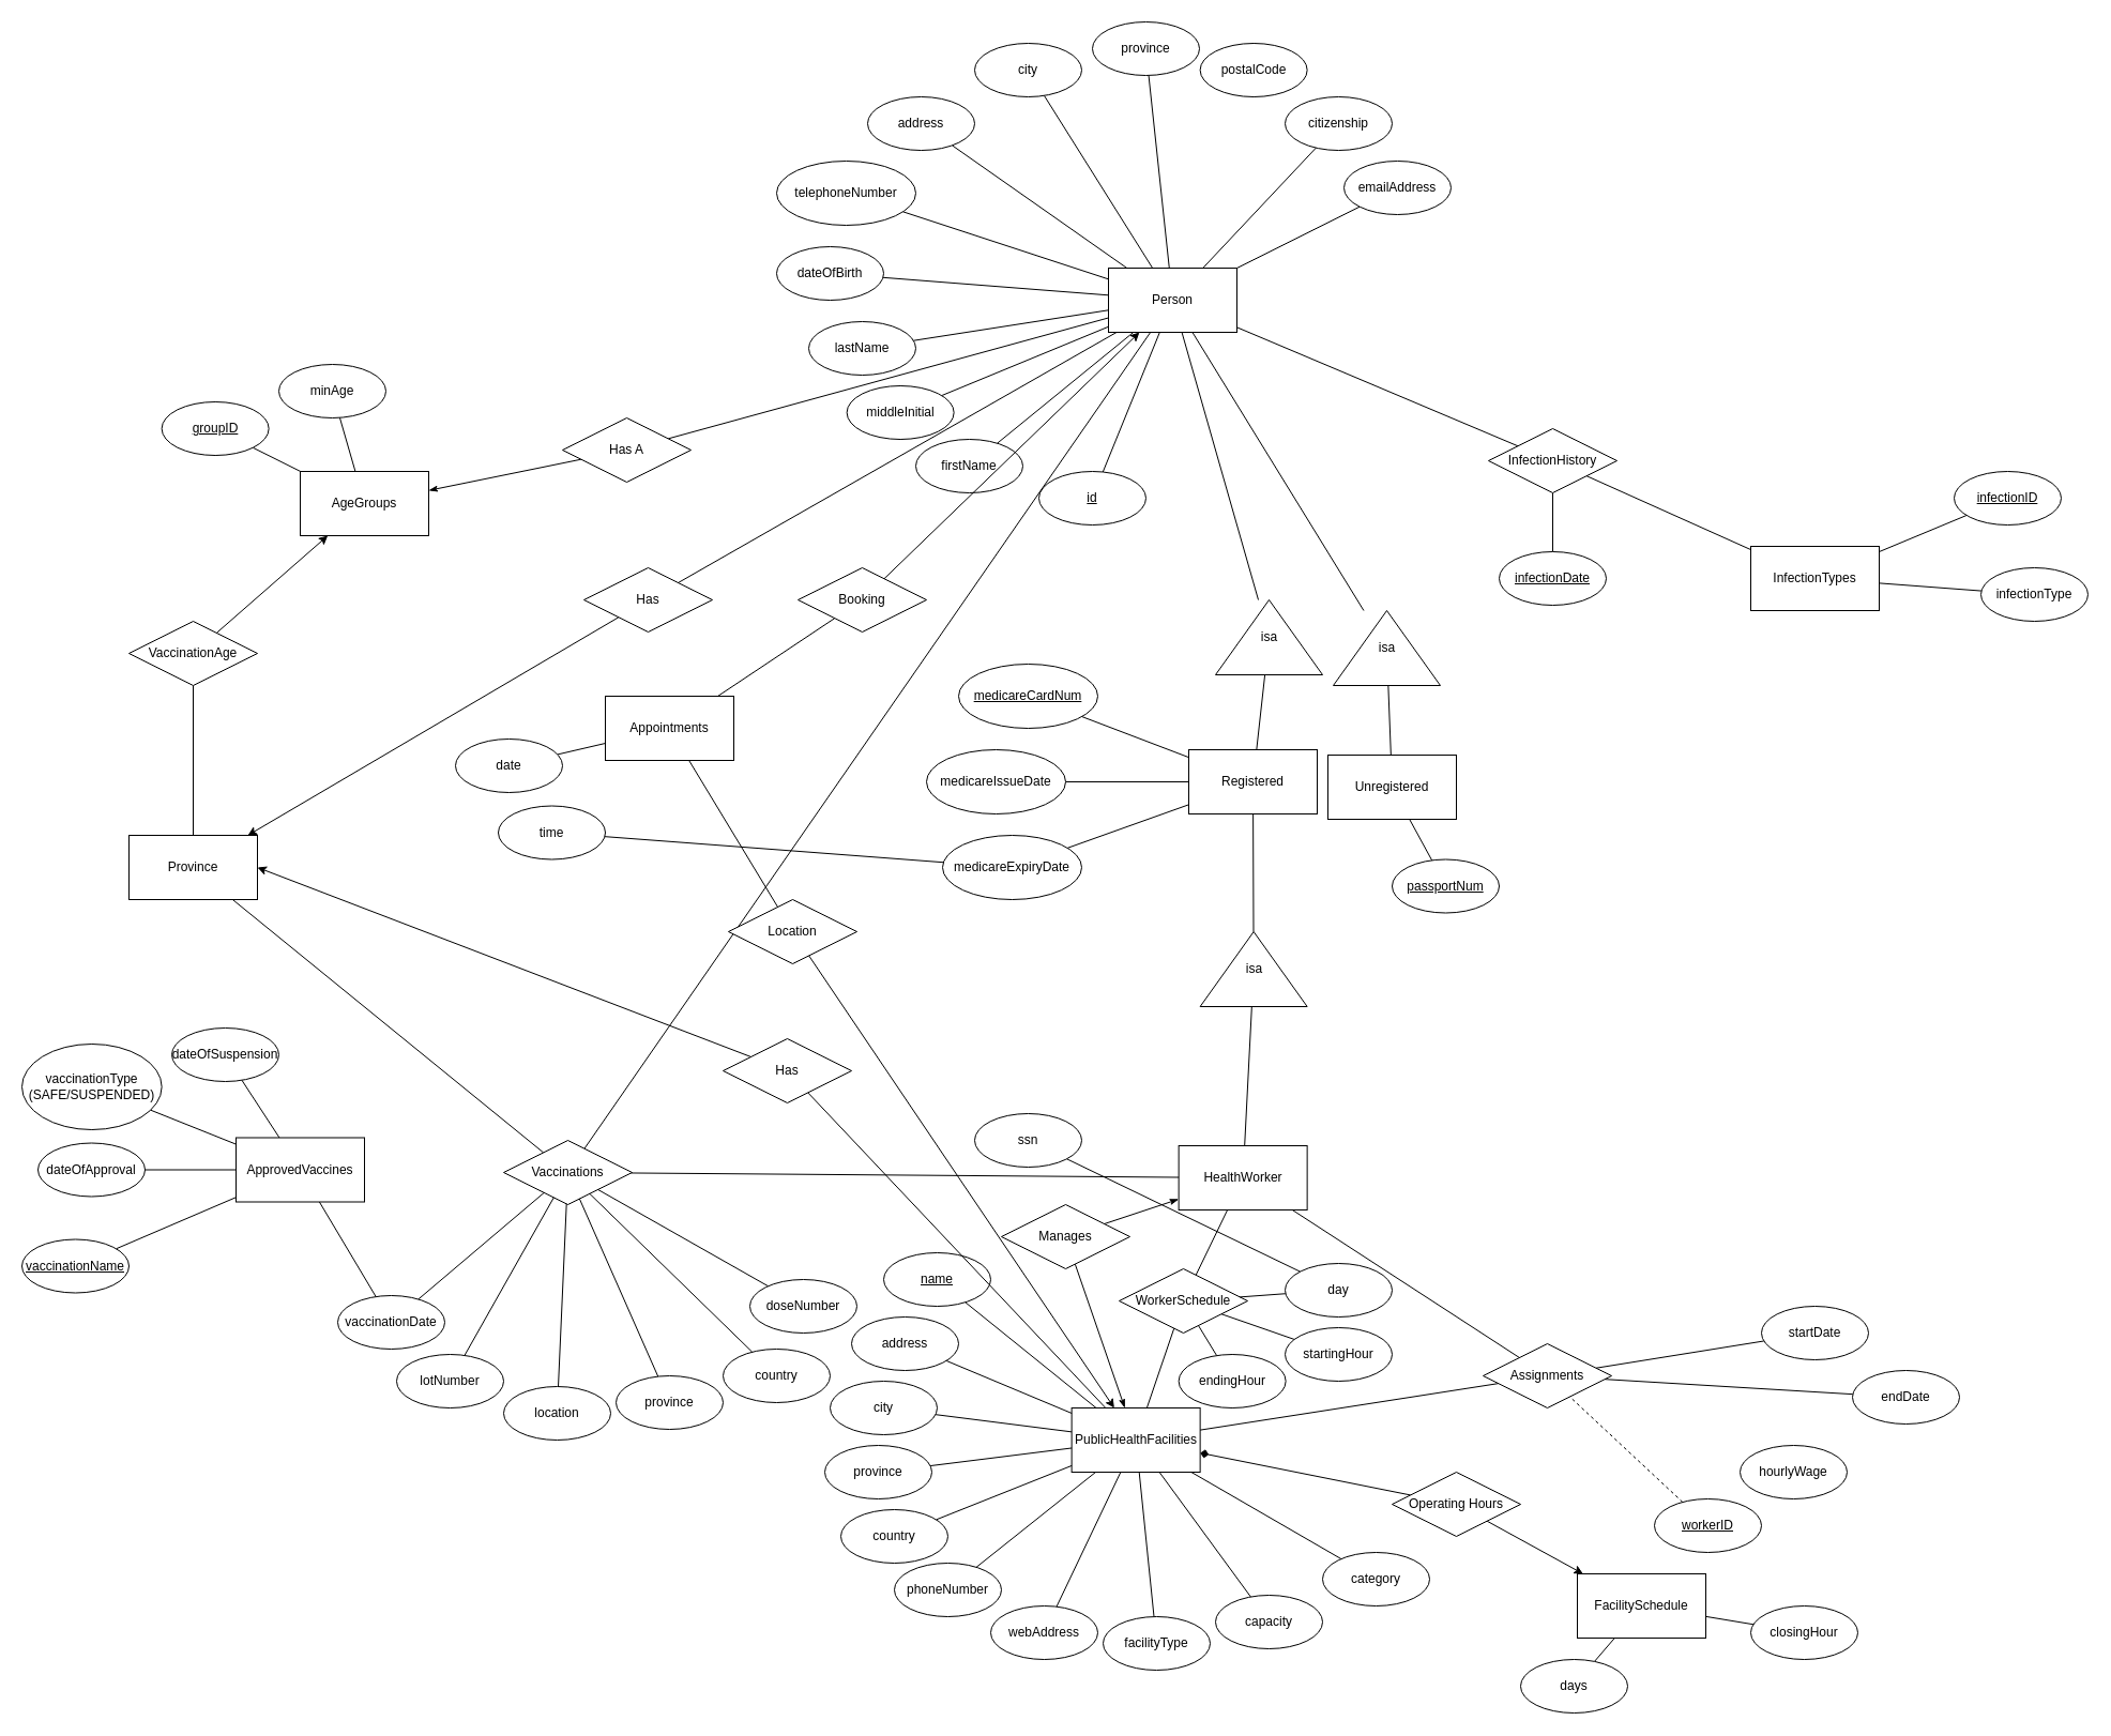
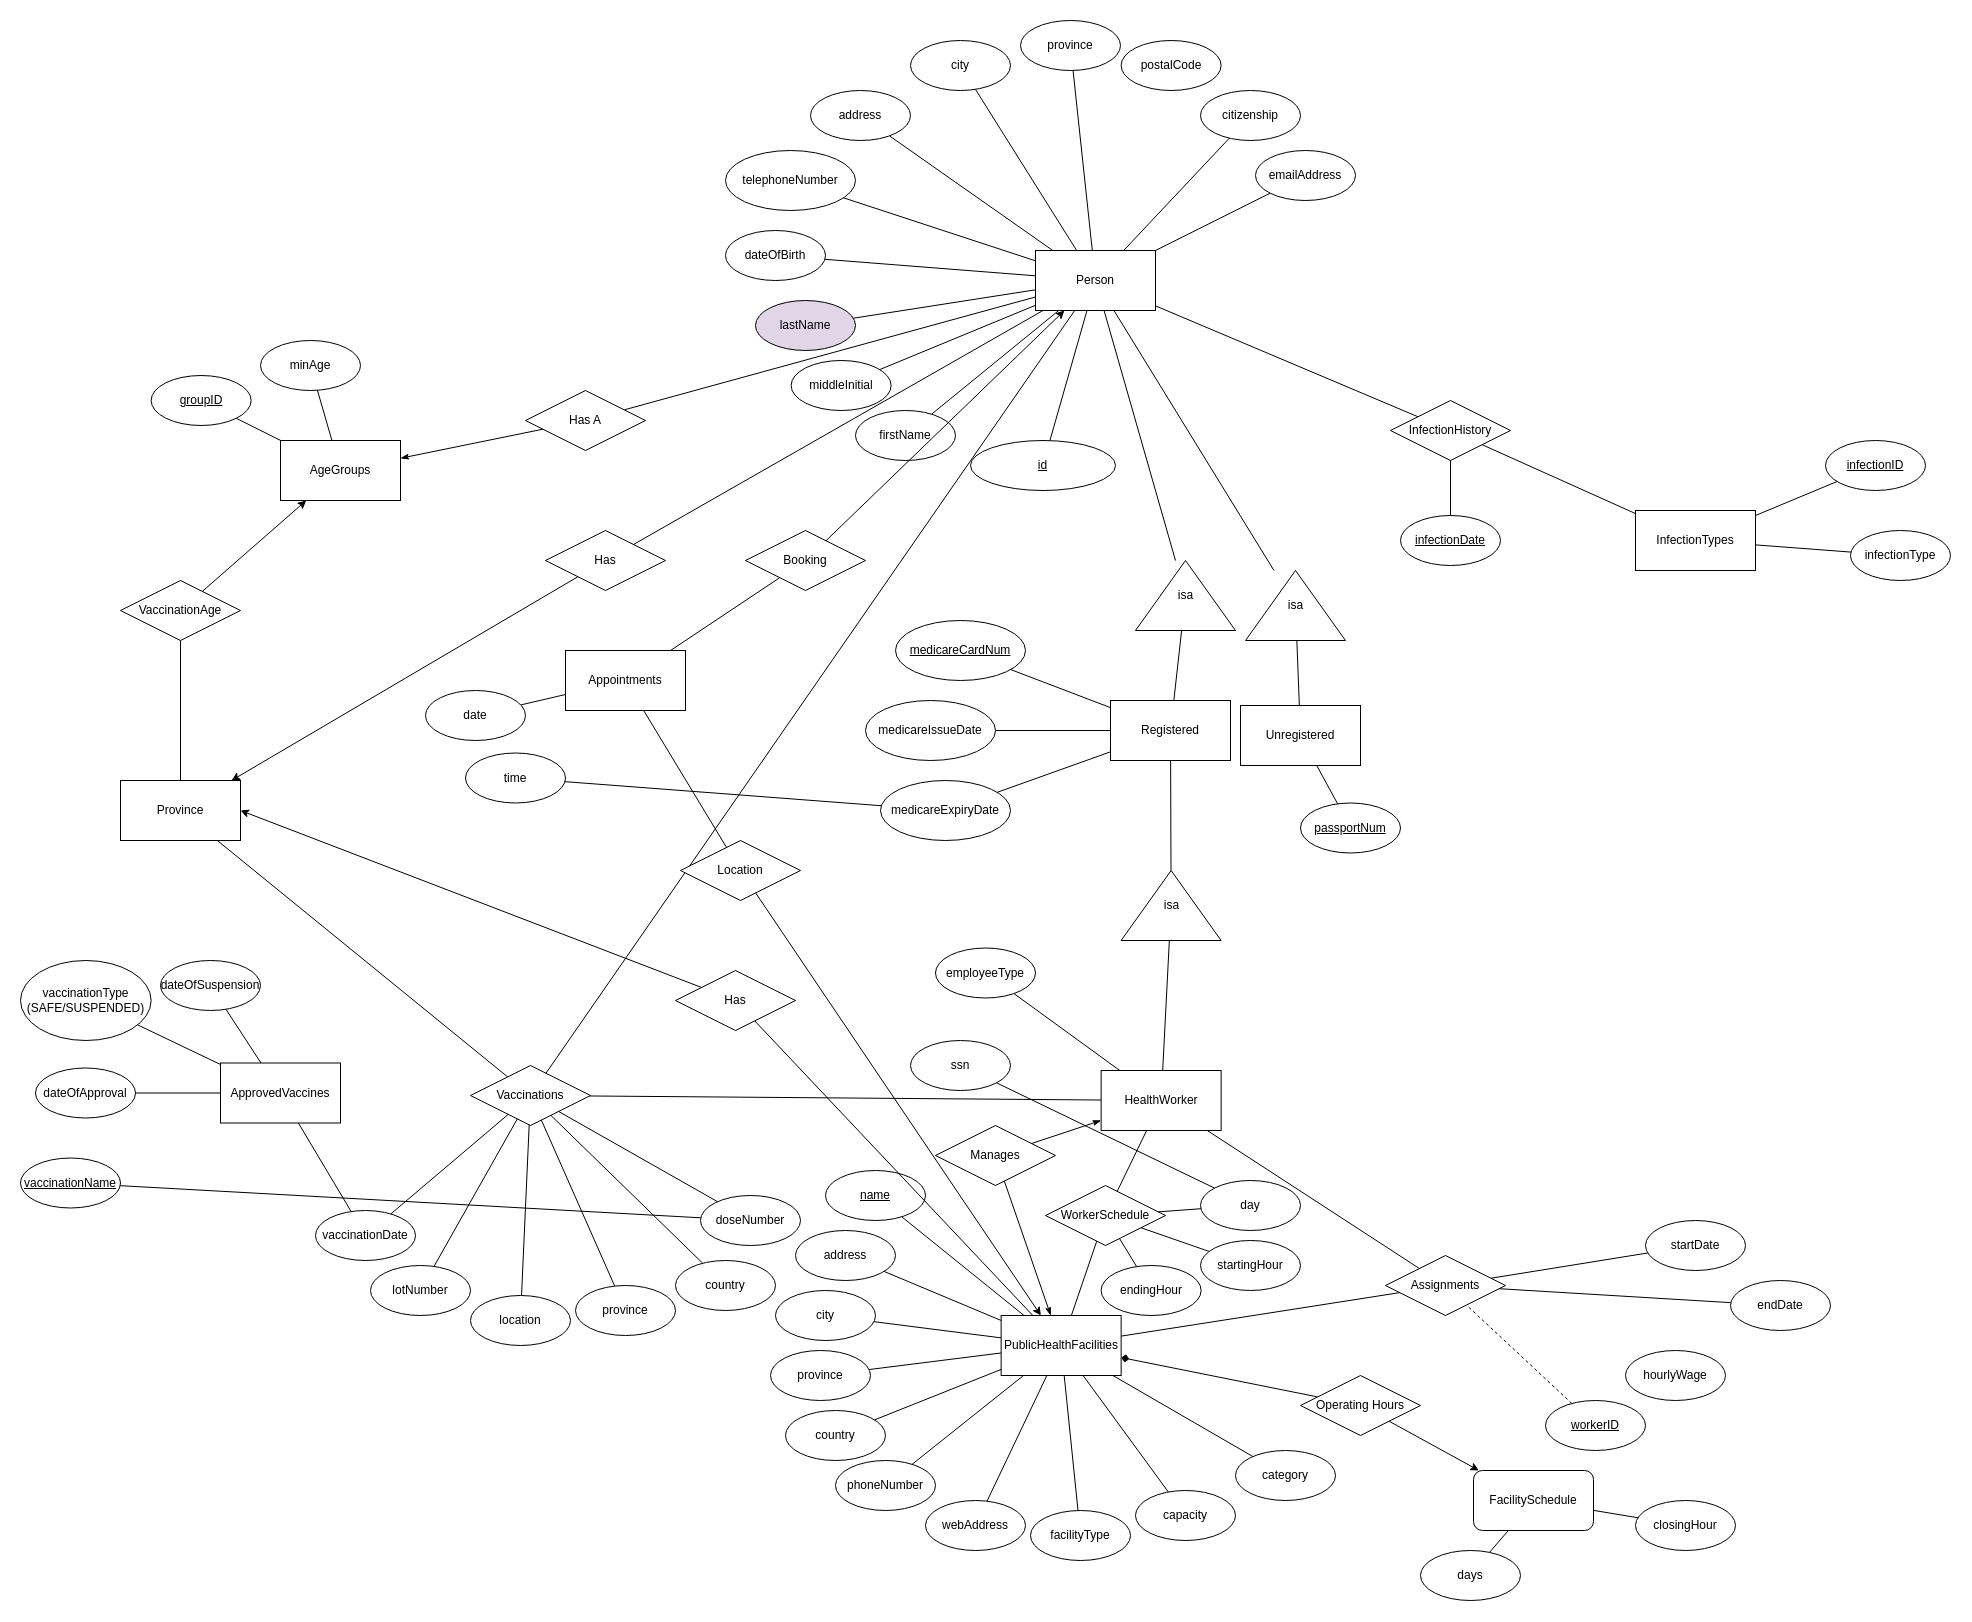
- <mxCell id="10" value="lastName" style="ellipse;whiteSpace=wrap;html=1;" parent="1" vertex="1"><mxGeometry x="755" y="300" width="100" height="50" as="geometry" /></mxCell>
+ <mxCell id="10" value="lastName" style="ellipse;whiteSpace=wrap;html=1;fillColor=#e1d5e7;" parent="1" vertex="1"><mxGeometry x="755" y="300" width="100" height="50" as="geometry" /></mxCell>
- <mxCell id="6" value="&lt;u&gt;id&lt;/u&gt;" style="ellipse;whiteSpace=wrap;html=1;" parent="1" vertex="1"><mxGeometry x="970" y="440" width="100" height="50" as="geometry" /></mxCell>
+ <mxCell id="6" value="&lt;u&gt;id&lt;/u&gt;" style="ellipse;whiteSpace=wrap;html=1;" parent="1" vertex="1"><mxGeometry x="970" y="440" width="145" height="50" as="geometry" /></mxCell>
+ <mxCell id="103" value="employeeType" style="ellipse;whiteSpace=wrap;html=1;" parent="1" vertex="1"><mxGeometry x="935" y="947.5" width="100" height="50" as="geometry" /></mxCell>
- <mxCell id="84" value="vaccinationType (SAFE/SUSPENDED)" style="ellipse;whiteSpace=wrap;html=1;" parent="1" vertex="1"><mxGeometry x="20" y="975" width="130.64" height="80" as="geometry" /></mxCell>
+ <mxCell id="84" value="vaccinationType (SAFE/SUSPENDED)" style="ellipse;whiteSpace=wrap;html=1;" parent="1" vertex="1"><mxGeometry x="20" y="960" width="130.64" height="80" as="geometry" /></mxCell>
+ <mxCell id="102" style="edgeStyle=none;rounded=0;orthogonalLoop=1;jettySize=auto;html=1;endArrow=none;endFill=0;" parent="1" source="103" target="35" edge="1"><mxGeometry relative="1" as="geometry" /></mxCell>
- <mxCell id="79" style="edgeStyle=none;rounded=0;orthogonalLoop=1;jettySize=auto;html=1;startArrow=none;startFill=0;endArrow=none;endFill=0;" parent="1" source="80" target="78" edge="1"><mxGeometry relative="1" as="geometry" /></mxCell>
+ <mxCell id="79" style="edgeStyle=none;rounded=0;orthogonalLoop=1;jettySize=auto;html=1;startArrow=none;startFill=0;endArrow=none;endFill=0;" parent="1" source="80" target="71" edge="1"><mxGeometry relative="1" as="geometry" /></mxCell>
- <mxCell id="122" value="FacilitySchedule" style="rounded=0;whiteSpace=wrap;html=1;" parent="1" vertex="1"><mxGeometry x="1473" y="1470" width="120" height="60" as="geometry" /></mxCell>
+ <mxCell id="122" value="FacilitySchedule" style="whiteSpace=wrap;html=1;rounded=1;" parent="1" vertex="1"><mxGeometry x="1473" y="1470" width="120" height="60" as="geometry" /></mxCell>
